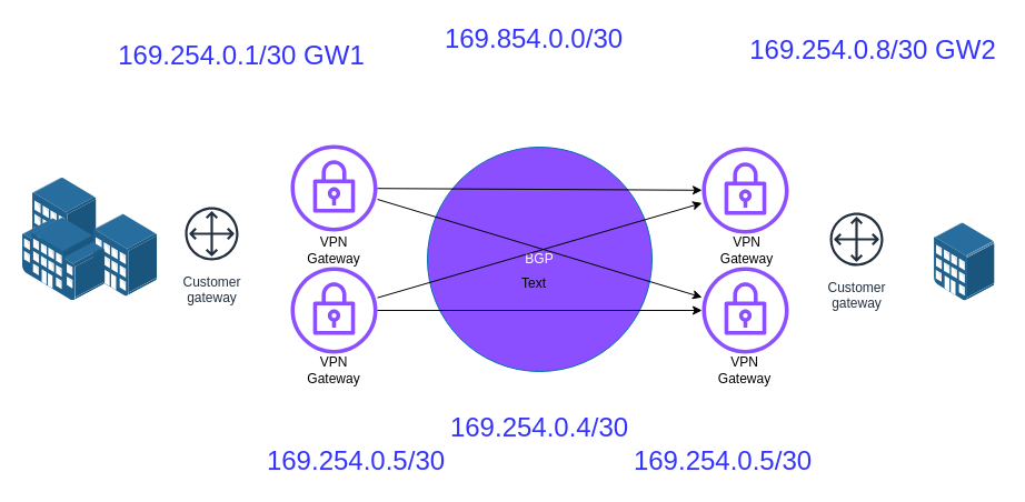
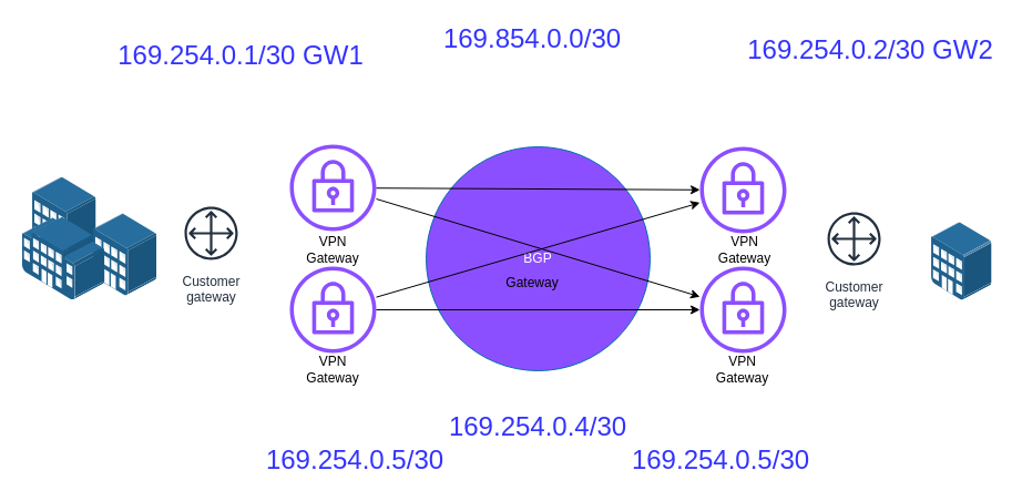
- <mxCell id="19" value="169.254.0.8/30 GW2" style="text;strokeColor=none;align=center;fillColor=none;html=1;verticalAlign=middle;whiteSpace=wrap;rounded=0;fontSize=24;fontColor=#3333FF;" vertex="1" parent="1"><mxGeometry x="670" y="30" width="230" height="30" as="geometry" /></mxCell>
+ <mxCell id="19" value="169.254.0.2/30 GW2" style="text;strokeColor=none;align=center;fillColor=none;html=1;verticalAlign=middle;whiteSpace=wrap;rounded=0;fontSize=24;fontColor=#3333FF;" vertex="1" parent="1"><mxGeometry x="670" y="30" width="230" height="30" as="geometry" /></mxCell>
- <mxCell id="25" value="Text" style="text;strokeColor=none;align=center;fillColor=none;html=1;verticalAlign=middle;whiteSpace=wrap;rounded=0;" vertex="1" parent="1"><mxGeometry x="450" y="240" width="60" height="30" as="geometry" /></mxCell>
+ <mxCell id="25" value="Gateway" style="text;strokeColor=none;align=center;fillColor=none;html=1;verticalAlign=middle;whiteSpace=wrap;rounded=0;" vertex="1" parent="1"><mxGeometry x="450" y="240" width="60" height="30" as="geometry" /></mxCell>
